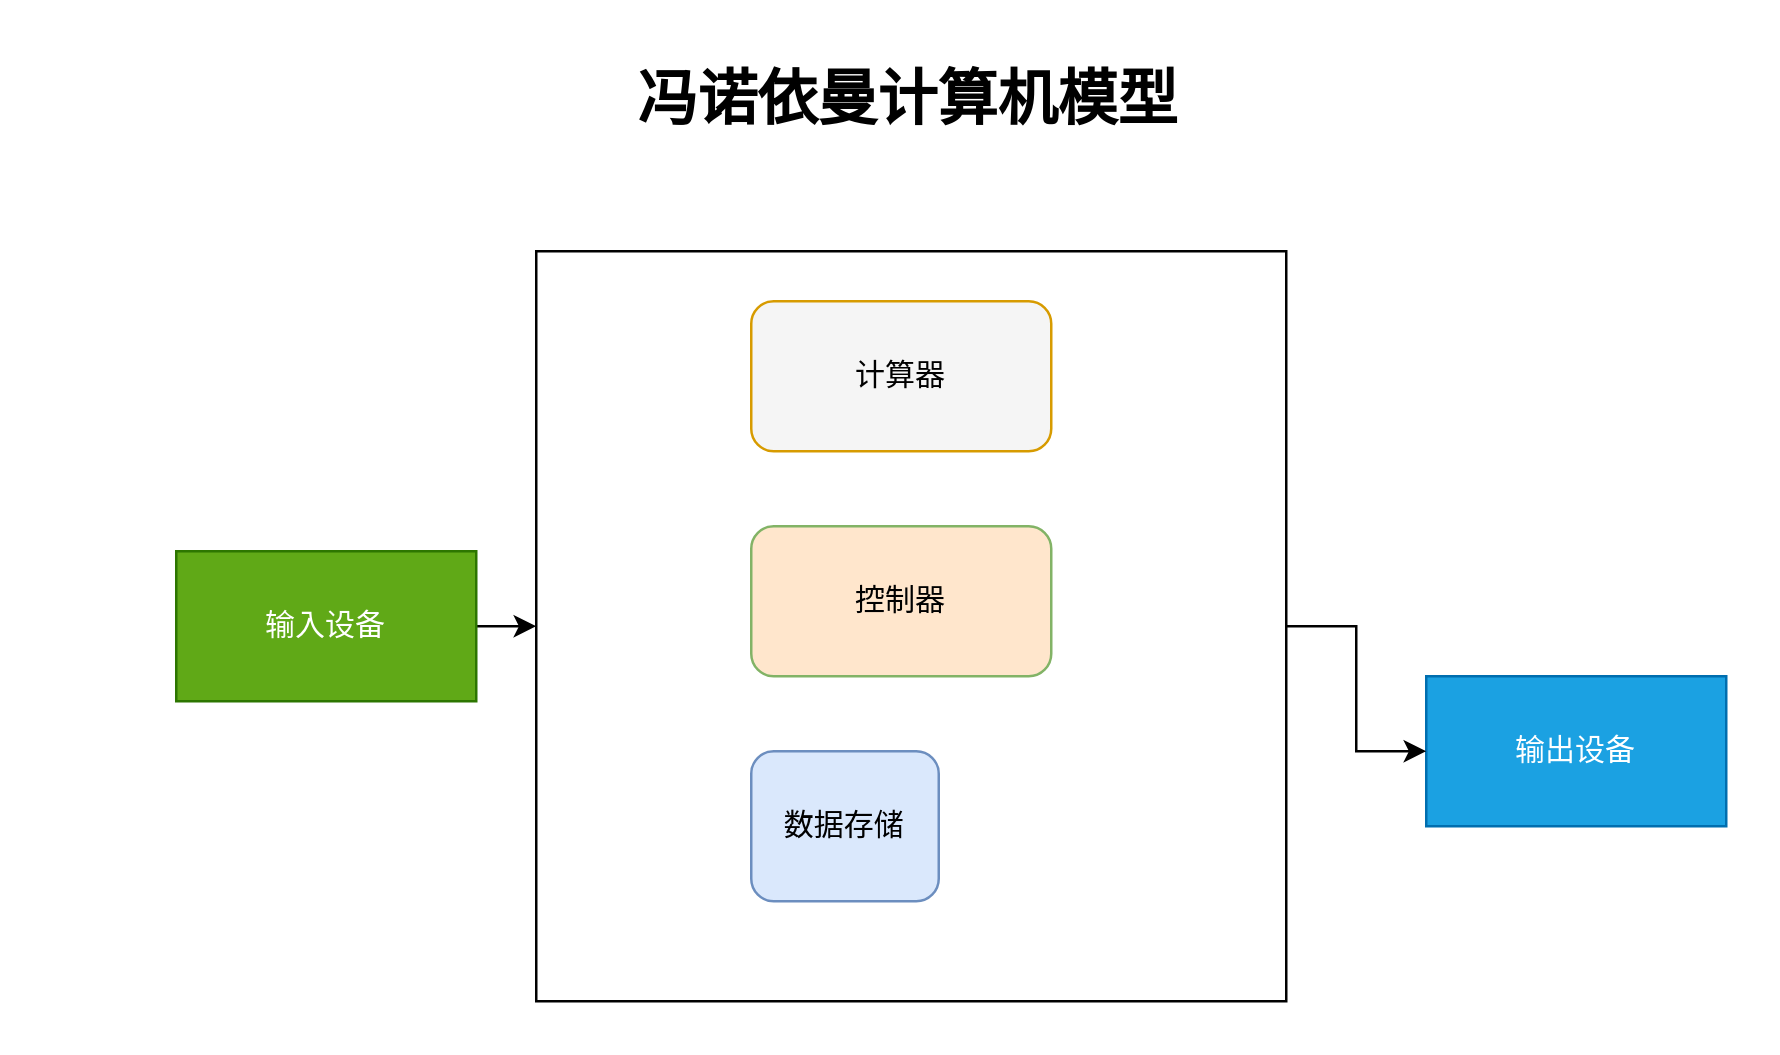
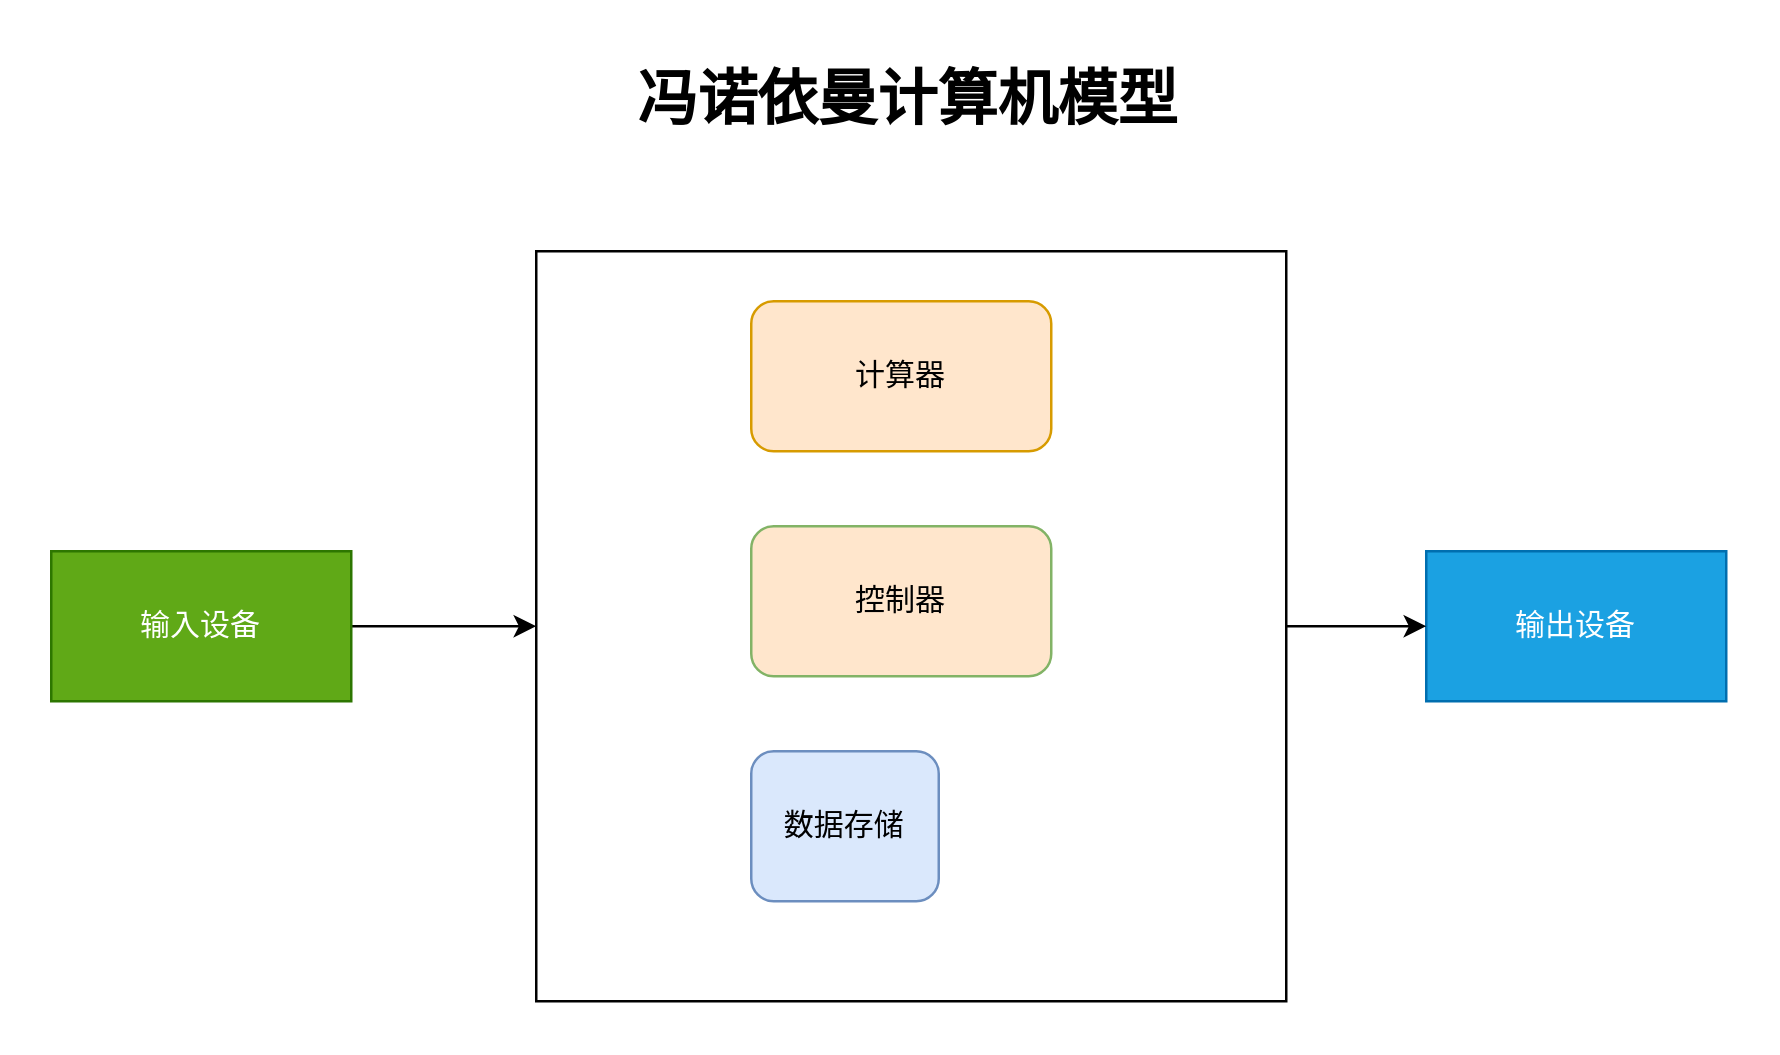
- <mxCell id="7" value="计算器" style="rounded=1;whiteSpace=wrap;html=1;fillColor=#f5f5f5;strokeColor=#d79b00;" parent="1" vertex="1"><mxGeometry x="300" y="120" width="120" height="60" as="geometry" /></mxCell>
+ <mxCell id="7" value="计算器" style="rounded=1;whiteSpace=wrap;html=1;fillColor=#ffe6cc;strokeColor=#d79b00;" parent="1" vertex="1"><mxGeometry x="300" y="120" width="120" height="60" as="geometry" /></mxCell>
- <mxCell id="3" value="输入设备" style="rounded=0;whiteSpace=wrap;html=1;fillColor=#60a917;strokeColor=#2D7600;fontColor=#ffffff;" parent="1" vertex="1"><mxGeometry x="70" y="220" width="120" height="60" as="geometry" /></mxCell>
+ <mxCell id="3" value="输入设备" style="rounded=0;whiteSpace=wrap;html=1;fillColor=#60a917;strokeColor=#2D7600;fontColor=#ffffff;" parent="1" vertex="1"><mxGeometry x="20" y="220" width="120" height="60" as="geometry" /></mxCell>
- <mxCell id="4" value="输出设备" style="rounded=0;whiteSpace=wrap;html=1;fillColor=#1ba1e2;strokeColor=#006EAF;fontColor=#ffffff;" parent="1" vertex="1"><mxGeometry x="570" y="270" width="120" height="60" as="geometry" /></mxCell>
+ <mxCell id="4" value="输出设备" style="rounded=0;whiteSpace=wrap;html=1;fillColor=#1ba1e2;strokeColor=#006EAF;fontColor=#ffffff;" parent="1" vertex="1"><mxGeometry x="570" y="220" width="120" height="60" as="geometry" /></mxCell>
